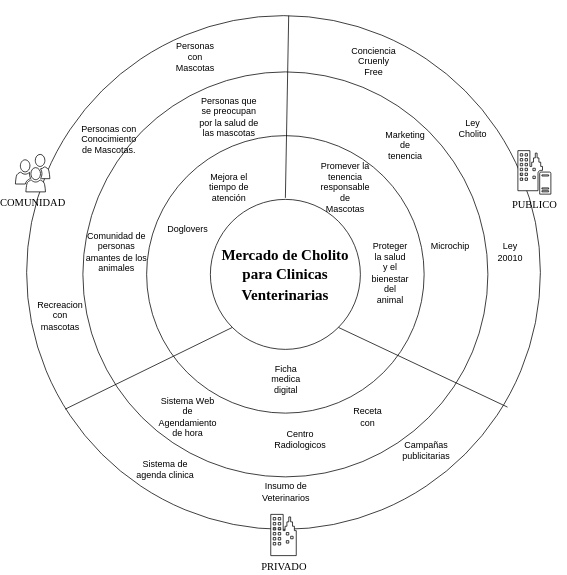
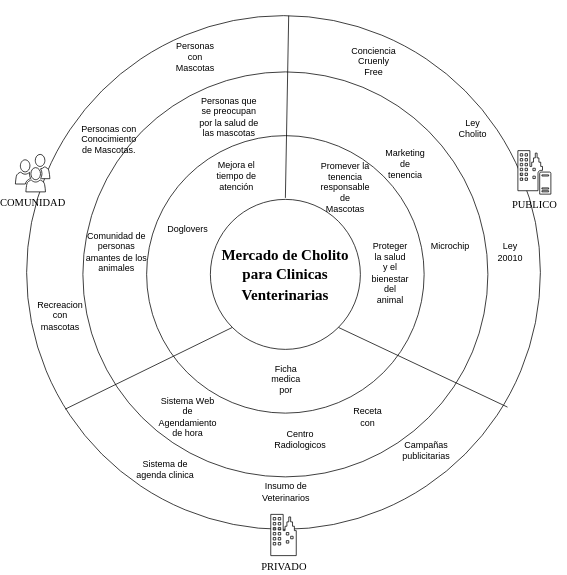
- <mxCell id="16" value="Marketing de tenencia" style="text;html=1;strokeColor=none;fillColor=none;align=center;verticalAlign=middle;whiteSpace=wrap;rounded=0;" vertex="1" parent="1"><mxGeometry x="520" y="180" width="40" height="25" as="geometry" /></mxCell>
+ <mxCell id="16" value="Marketing de tenencia" style="text;html=1;strokeColor=none;fillColor=none;align=center;verticalAlign=middle;whiteSpace=wrap;rounded=0;" vertex="1" parent="1"><mxGeometry x="520" y="205" width="40" height="25" as="geometry" /></mxCell>
- <mxCell id="15" value="Mejora el tiempo de atención" style="text;html=1;strokeColor=none;fillColor=none;align=center;verticalAlign=middle;whiteSpace=wrap;rounded=0;" vertex="1" parent="1"><mxGeometry x="270" y="239" width="70" height="20" as="geometry" /></mxCell>
+ <mxCell id="15" value="Mejora el tiempo de atención" style="text;html=1;strokeColor=none;fillColor=none;align=center;verticalAlign=middle;whiteSpace=wrap;rounded=0;" vertex="1" parent="1"><mxGeometry x="280" y="224" width="70" height="20" as="geometry" /></mxCell>
- <mxCell id="20" value="Ficha medica digital" style="text;html=1;strokeColor=none;fillColor=none;align=center;verticalAlign=middle;whiteSpace=wrap;rounded=0;" vertex="1" parent="1"><mxGeometry x="360.5" y="495" width="40" height="20" as="geometry" /></mxCell>
+ <mxCell id="20" value="Ficha medica por" style="text;html=1;strokeColor=none;fillColor=none;align=center;verticalAlign=middle;whiteSpace=wrap;rounded=0;" vertex="1" parent="1"><mxGeometry x="360.5" y="495" width="40" height="20" as="geometry" /></mxCell>
